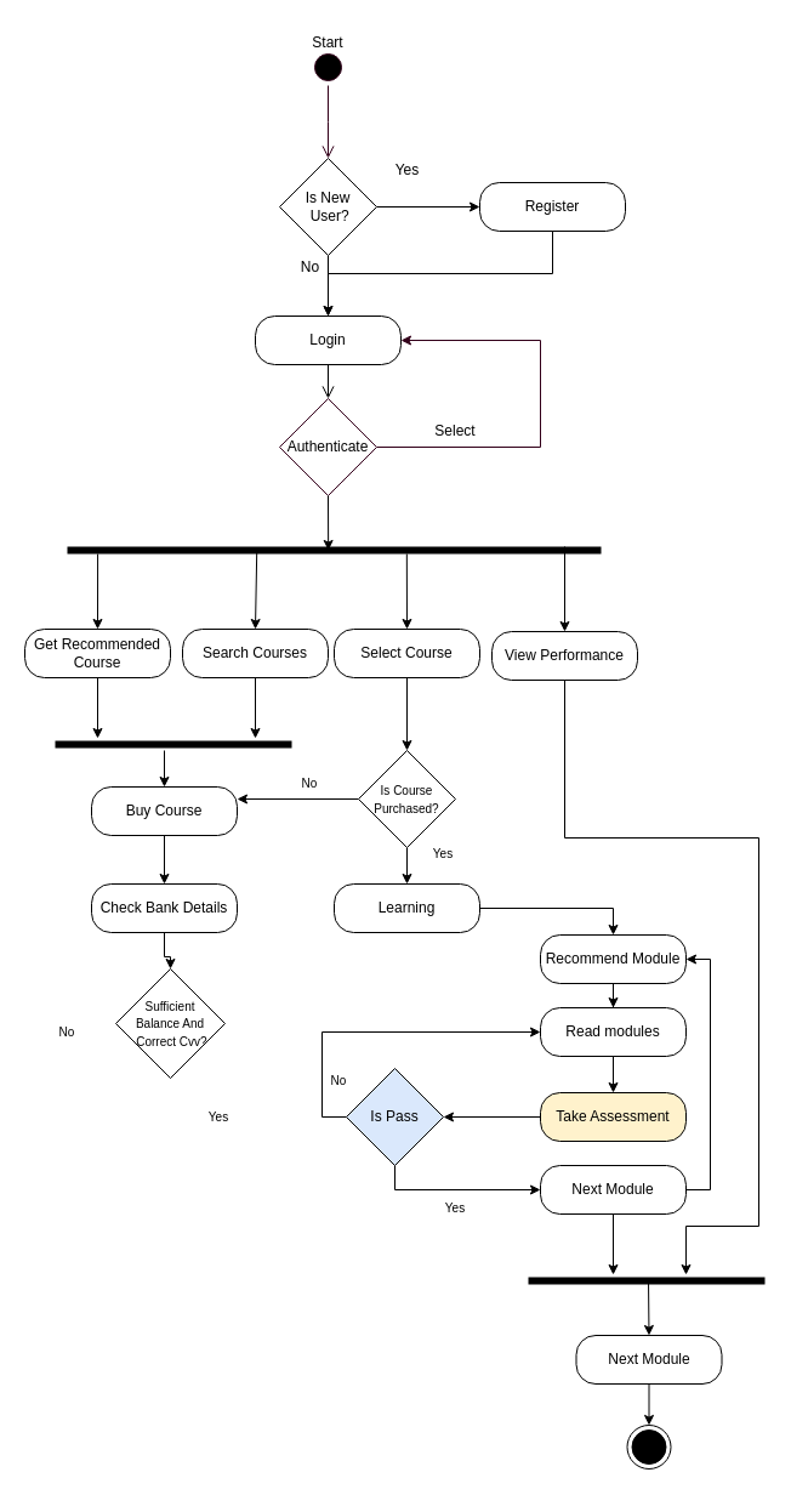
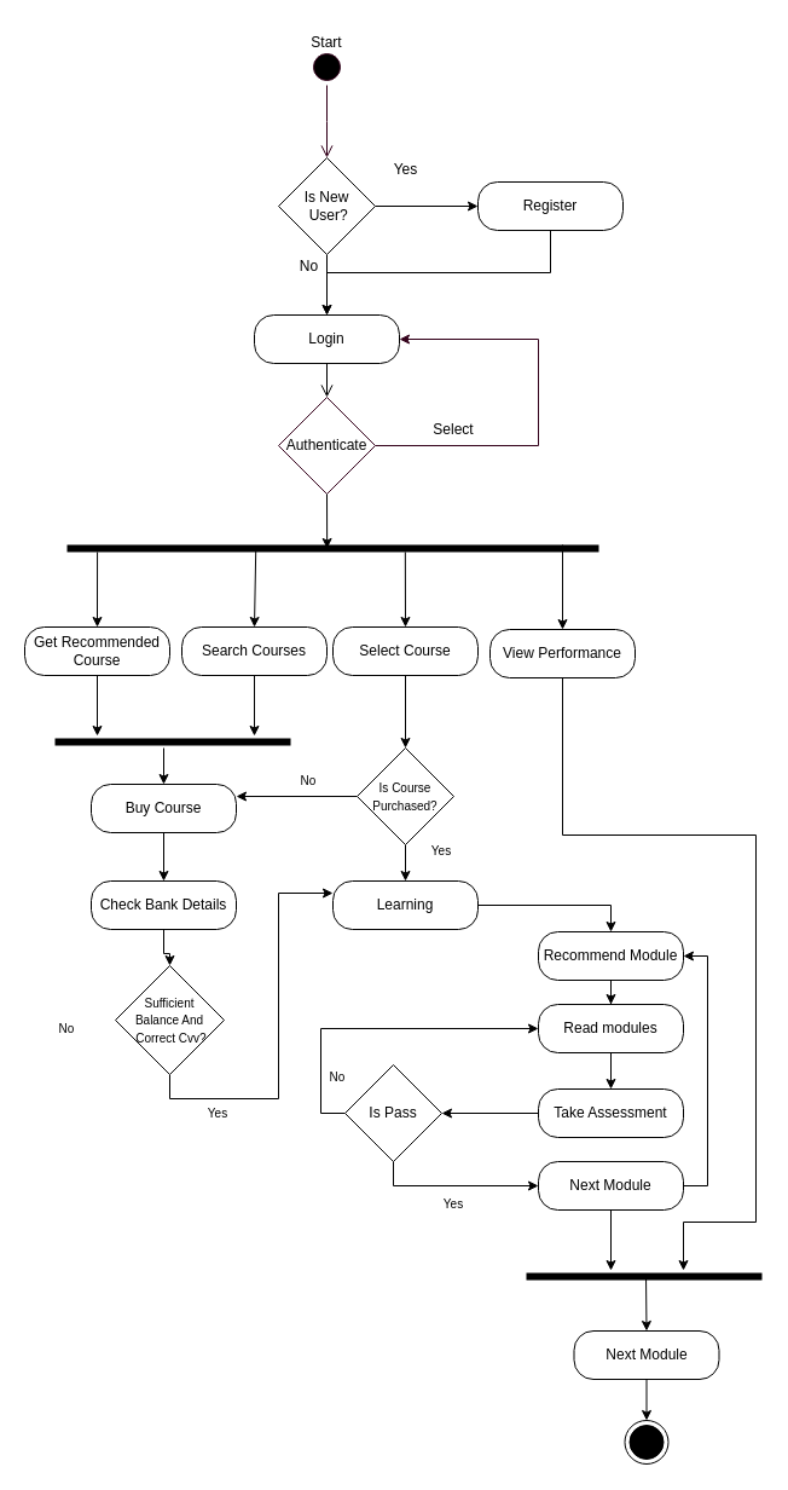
+ <mxCell id="32" style="edgeStyle=orthogonalEdgeStyle;rounded=0;orthogonalLoop=1;jettySize=auto;html=1;exitX=0.5;exitY=1;exitDx=0;exitDy=0;entryX=0;entryY=0.25;entryDx=0;entryDy=0;" edge="1" parent="1" source="33" target="34"><mxGeometry relative="1" as="geometry"><mxPoint x="215" y="898" as="targetPoint" /></mxGeometry></mxCell>
- <mxCell id="50" value="Is Pass" style="rhombus;whiteSpace=wrap;html=1;fillColor=#dae8fc;strokeColor=#000000;fontColor=#000000;rounded=0;arcSize=40;" vertex="1" parent="1"><mxGeometry x="285" y="880" width="80" height="80" as="geometry" /></mxCell>
+ <mxCell id="50" value="Is Pass" style="rhombus;whiteSpace=wrap;html=1;fillColor=#FFFFFF;strokeColor=#000000;fontColor=#000000;rounded=0;arcSize=40;" vertex="1" parent="1"><mxGeometry x="285" y="880" width="80" height="80" as="geometry" /></mxCell>
- <mxCell id="46" value="Take Assessment" style="rounded=1;whiteSpace=wrap;html=1;arcSize=40;fontColor=#000000;fillColor=#fff2cc;strokeColor=#000000;" vertex="1" parent="1"><mxGeometry x="445" y="900" width="120" height="40" as="geometry" /></mxCell>
+ <mxCell id="46" value="Take Assessment" style="rounded=1;whiteSpace=wrap;html=1;arcSize=40;fontColor=#000000;fillColor=#FFFFFF;strokeColor=#000000;" vertex="1" parent="1"><mxGeometry x="445" y="900" width="120" height="40" as="geometry" /></mxCell>
